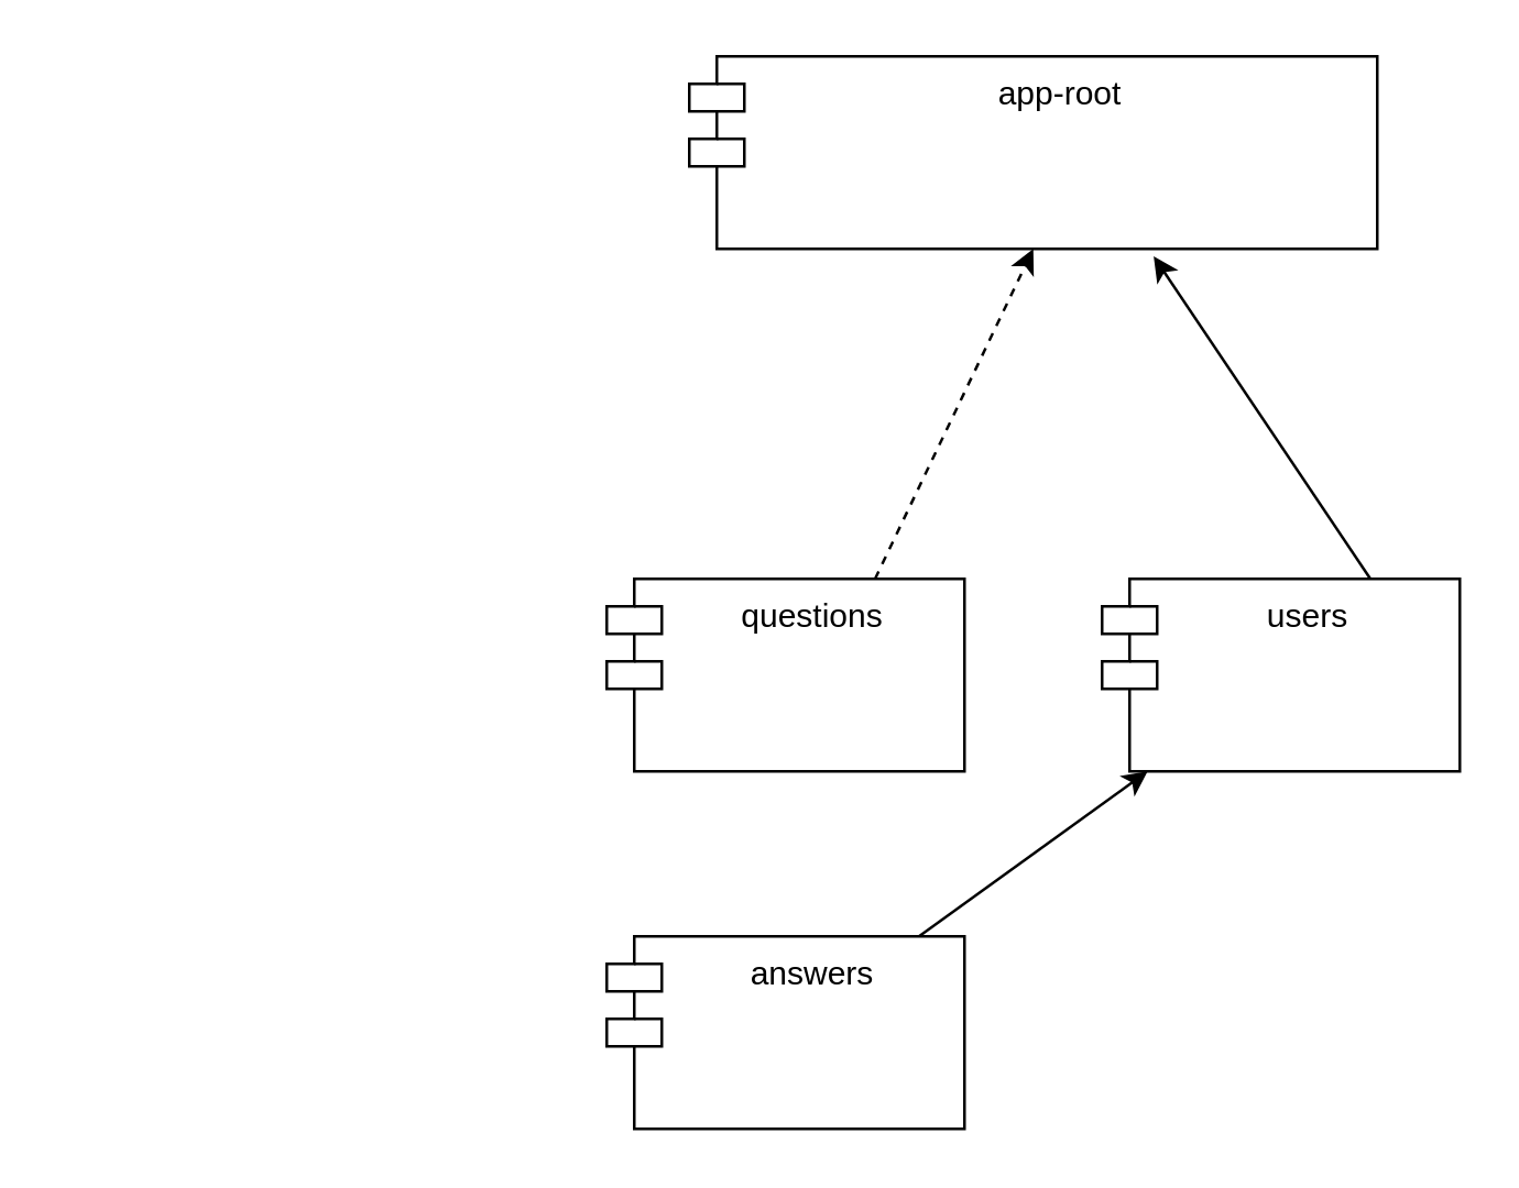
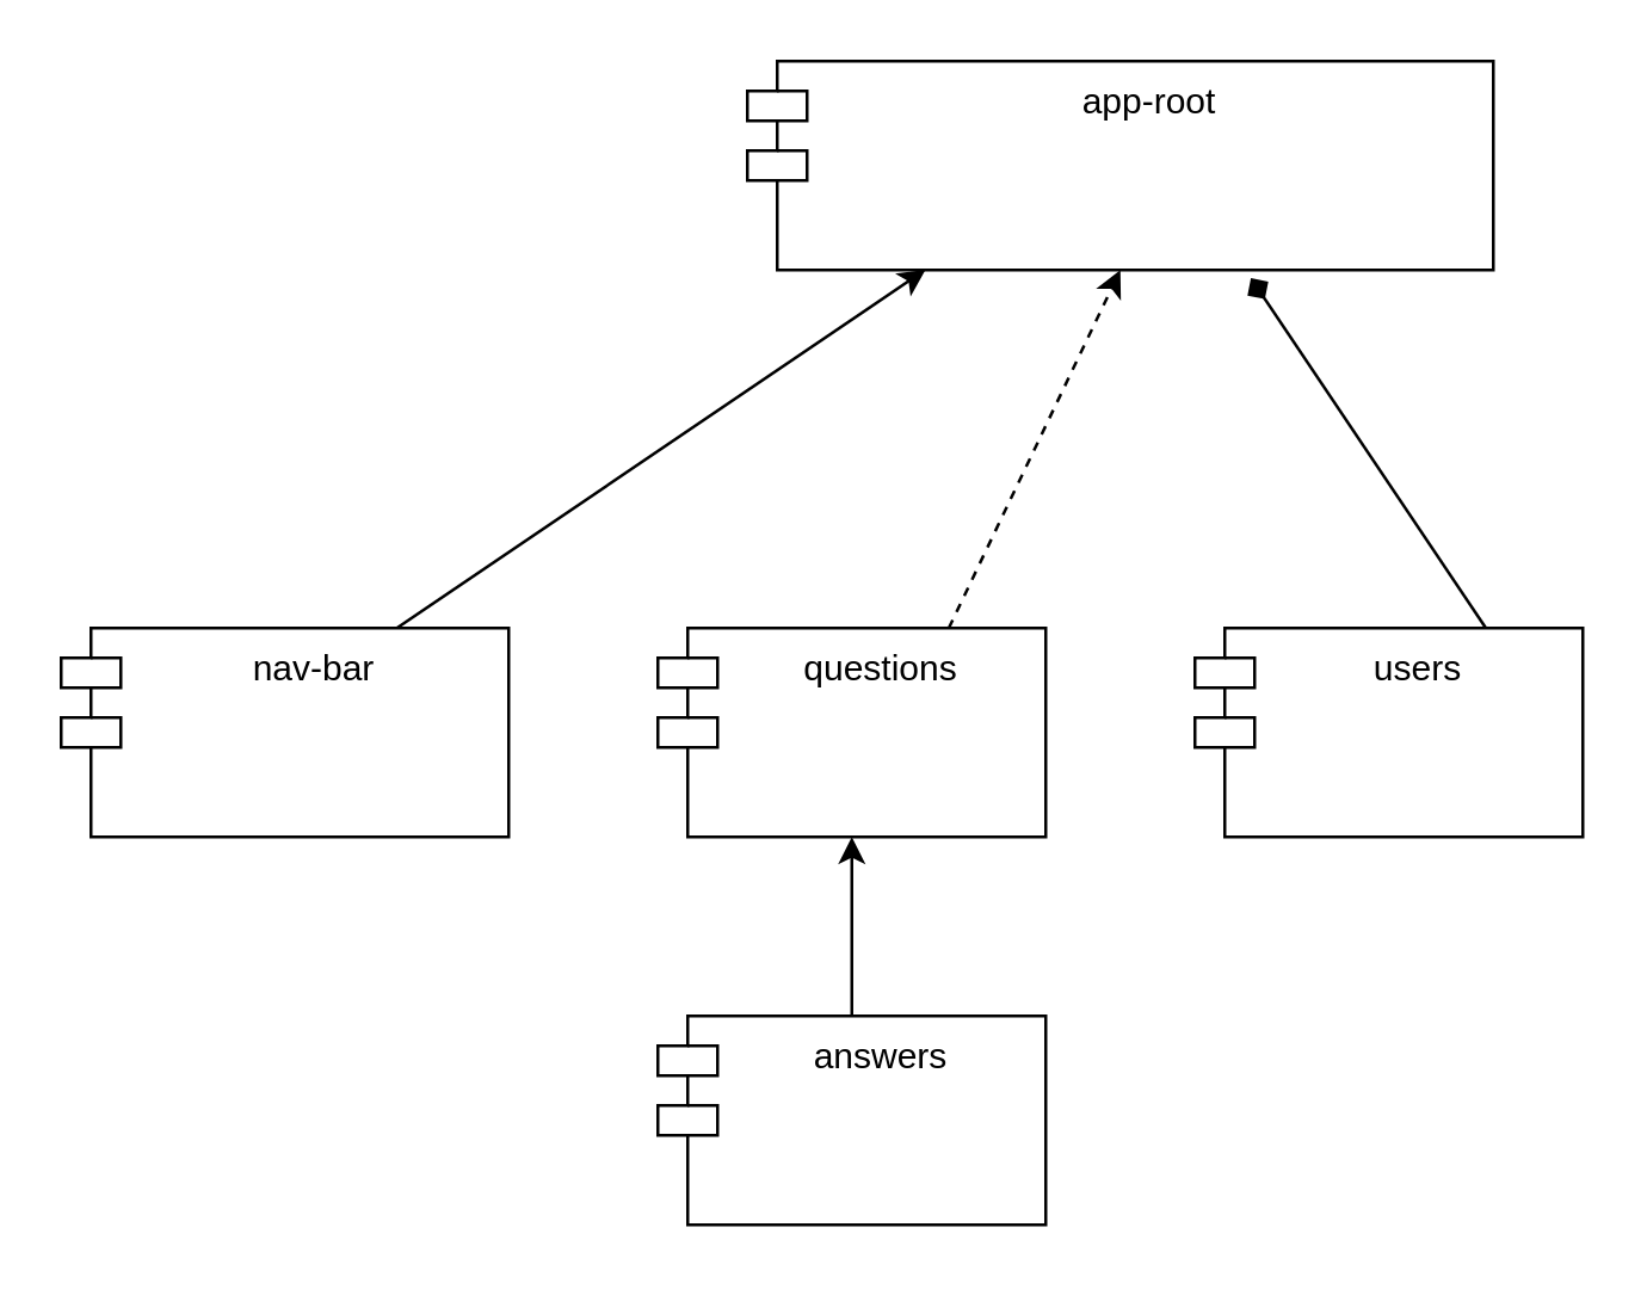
- <mxCell id="7" style="edgeStyle=none;html=1;exitX=0.75;exitY=0;exitDx=0;exitDy=0;entryX=0.675;entryY=1.039;entryDx=0;entryDy=0;entryPerimeter=0;" edge="1" parent="1" source="8" target="2"><mxGeometry relative="1" as="geometry" /></mxCell>
+ <mxCell id="7" style="edgeStyle=none;html=1;exitX=0.75;exitY=0;exitDx=0;exitDy=0;entryX=0.675;entryY=1.039;entryDx=0;entryDy=0;entryPerimeter=0;endArrow=diamond;" edge="1" parent="1" source="8" target="2"><mxGeometry relative="1" as="geometry" /></mxCell>
+ <mxCell id="3" style="edgeStyle=none;html=1;exitX=0.75;exitY=0;exitDx=0;exitDy=0;entryX=0.239;entryY=0.998;entryDx=0;entryDy=0;entryPerimeter=0;" edge="1" parent="1" source="4" target="2"><mxGeometry relative="1" as="geometry" /></mxCell>
+ <mxCell id="4" value="nav-bar" style="shape=module;align=left;spacingLeft=20;align=center;verticalAlign=top;" vertex="1" parent="1"><mxGeometry x="20" y="210" width="150" height="70" as="geometry" /></mxCell>
- <mxCell id="9" value="" style="edgeStyle=none;html=1;" edge="1" parent="1" source="10" target="8"><mxGeometry relative="1" as="geometry" /></mxCell>
+ <mxCell id="9" value="" style="edgeStyle=none;html=1;" edge="1" parent="1" source="10" target="6"><mxGeometry relative="1" as="geometry" /></mxCell>
